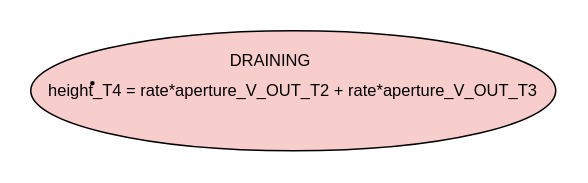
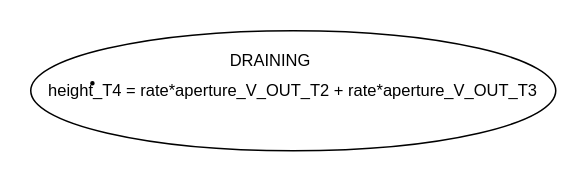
- <mxCell id="2" value="&lt;div&gt;&lt;div&gt;&lt;span&gt;height_T4 &lt;/span&gt;&lt;span&gt;=&lt;/span&gt;&lt;span&gt; rate&lt;/span&gt;&lt;span&gt;*&lt;/span&gt;&lt;span&gt;aperture_V_OUT_T2 &lt;/span&gt;&lt;span&gt;+&lt;/span&gt;&lt;span&gt; rate&lt;/span&gt;&lt;span&gt;*&lt;/span&gt;&lt;span&gt;aperture_V_OUT_T3&lt;/span&gt;&lt;/div&gt;&lt;/div&gt;" style="ellipse;whiteSpace=wrap;html=1;fillColor=#f8cecc;fontSize=11;" vertex="1" parent="1"><mxGeometry x="20" y="20" width="350" height="80" as="geometry" /></mxCell>
+ <mxCell id="2" value="&lt;div&gt;&lt;div&gt;&lt;span&gt;height_T4 &lt;/span&gt;&lt;span&gt;=&lt;/span&gt;&lt;span&gt; rate&lt;/span&gt;&lt;span&gt;*&lt;/span&gt;&lt;span&gt;aperture_V_OUT_T2 &lt;/span&gt;&lt;span&gt;+&lt;/span&gt;&lt;span&gt; rate&lt;/span&gt;&lt;span&gt;*&lt;/span&gt;&lt;span&gt;aperture_V_OUT_T3&lt;/span&gt;&lt;/div&gt;&lt;/div&gt;" style="ellipse;whiteSpace=wrap;html=1;fillColor=#FFFFFF;fontSize=11;" vertex="1" parent="1"><mxGeometry x="20" y="20" width="350" height="80" as="geometry" /></mxCell>
